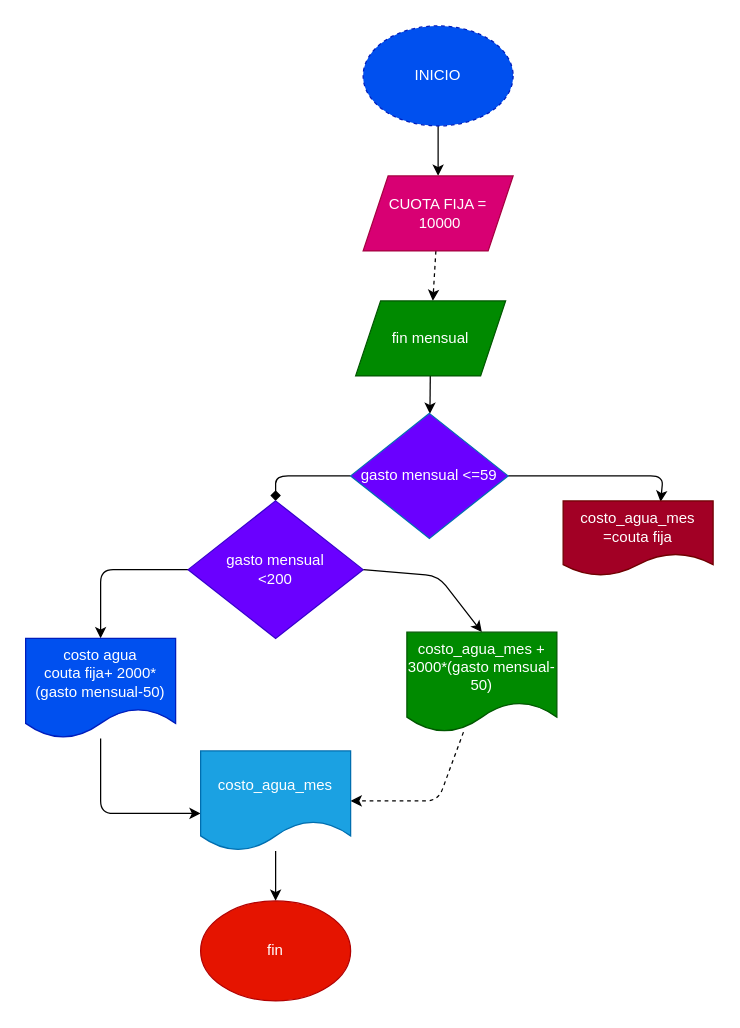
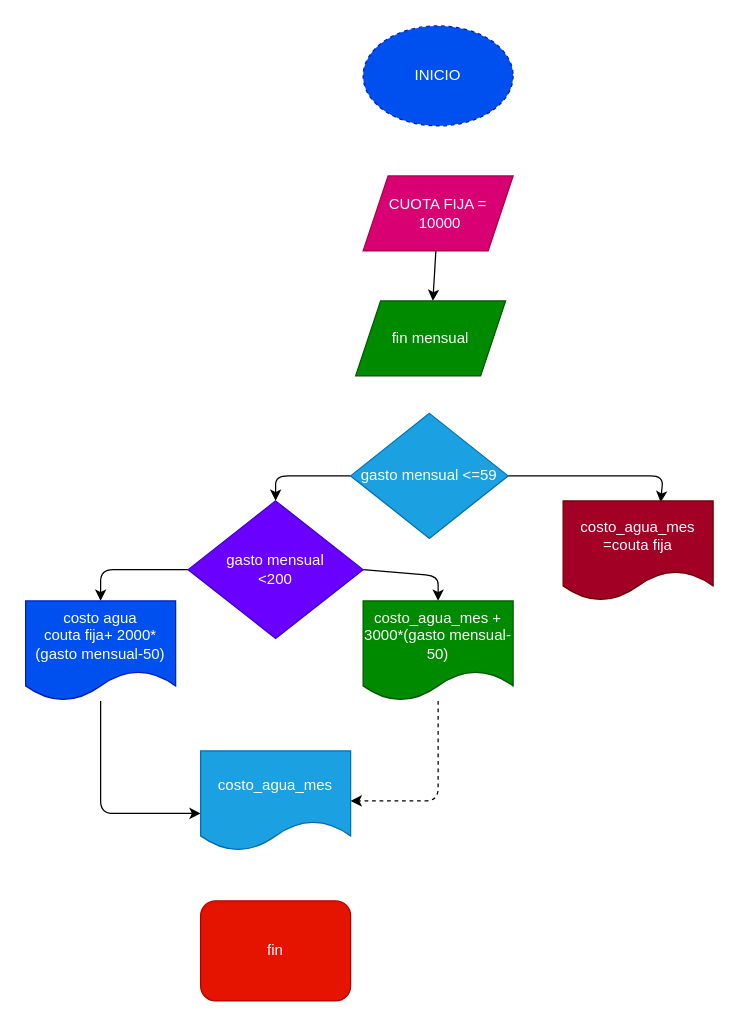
- <mxCell id="2" value="" style="edgeStyle=none;html=1;" edge="1" parent="1" source="3" target="5"><mxGeometry relative="1" as="geometry" /></mxCell>
- <mxCell id="4" value="" style="edgeStyle=none;html=1;dashed=1;" edge="1" parent="1" source="5" target="7"><mxGeometry relative="1" as="geometry" /></mxCell>
+ <mxCell id="4" value="" style="edgeStyle=none;html=1;" edge="1" parent="1" source="5" target="7"><mxGeometry relative="1" as="geometry" /></mxCell>
- <mxCell id="6" value="" style="edgeStyle=none;html=1;" edge="1" parent="1" source="7" target="10"><mxGeometry relative="1" as="geometry" /></mxCell>
- <mxCell id="10" value="gasto mensual &amp;lt;=59" style="rhombus;whiteSpace=wrap;html=1;fillColor=#6a00ff;fontColor=#ffffff;strokeColor=#006EAF;" vertex="1" parent="1"><mxGeometry x="280" y="330" width="126" height="100" as="geometry" /></mxCell>
+ <mxCell id="10" value="gasto mensual &amp;lt;=59" style="rhombus;whiteSpace=wrap;html=1;fillColor=#1ba1e2;fontColor=#ffffff;strokeColor=#006EAF;" vertex="1" parent="1"><mxGeometry x="280" y="330" width="126" height="100" as="geometry" /></mxCell>
- <mxCell id="9" style="edgeStyle=none;html=1;entryX=0.5;entryY=0;entryDx=0;entryDy=0;endArrow=diamond;" edge="1" parent="1" source="10" target="14"><mxGeometry relative="1" as="geometry"><Array as="points"><mxPoint x="220" y="380" /></Array></mxGeometry></mxCell>
+ <mxCell id="9" style="edgeStyle=none;html=1;entryX=0.5;entryY=0;entryDx=0;entryDy=0;" edge="1" parent="1" source="10" target="14"><mxGeometry relative="1" as="geometry"><Array as="points"><mxPoint x="220" y="380" /></Array></mxGeometry></mxCell>
- <mxCell id="11" value="costo_agua_mes&lt;br&gt;=couta fija" style="shape=document;whiteSpace=wrap;html=1;boundedLbl=1;fillColor=#a20025;fontColor=#ffffff;strokeColor=#6F0000;" vertex="1" parent="1"><mxGeometry x="450" y="400" width="120" height="60" as="geometry" /></mxCell>
+ <mxCell id="11" value="costo_agua_mes&lt;br&gt;=couta fija" style="shape=document;whiteSpace=wrap;html=1;boundedLbl=1;fillColor=#a20025;fontColor=#ffffff;strokeColor=#6F0000;" vertex="1" parent="1"><mxGeometry x="450" y="400" width="120" height="80" as="geometry" /></mxCell>
- <mxCell id="16" value="costo_agua_mes +&lt;br&gt;3000*(gasto mensual-&lt;br&gt;50)" style="shape=document;whiteSpace=wrap;html=1;boundedLbl=1;fillColor=#008a00;fontColor=#ffffff;strokeColor=#005700;" vertex="1" parent="1"><mxGeometry x="325" y="505" width="120" height="80" as="geometry" /></mxCell>
+ <mxCell id="16" value="costo_agua_mes +&lt;br&gt;3000*(gasto mensual-&lt;br&gt;50)" style="shape=document;whiteSpace=wrap;html=1;boundedLbl=1;fillColor=#008a00;fontColor=#ffffff;strokeColor=#005700;" vertex="1" parent="1"><mxGeometry x="290" y="480" width="120" height="80" as="geometry" /></mxCell>
- <mxCell id="18" value="costo agua&lt;br&gt;couta fija+ 2000*&lt;br&gt;(gasto mensual-50)" style="shape=document;whiteSpace=wrap;html=1;boundedLbl=1;fillColor=#0050ef;fontColor=#ffffff;strokeColor=#001DBC;" vertex="1" parent="1"><mxGeometry x="20" y="510" width="120" height="80" as="geometry" /></mxCell>
+ <mxCell id="18" value="costo agua&lt;br&gt;couta fija+ 2000*&lt;br&gt;(gasto mensual-50)" style="shape=document;whiteSpace=wrap;html=1;boundedLbl=1;fillColor=#0050ef;fontColor=#ffffff;strokeColor=#001DBC;" vertex="1" parent="1"><mxGeometry x="20" y="480" width="120" height="80" as="geometry" /></mxCell>
- <mxCell id="19" value="" style="edgeStyle=none;html=1;" edge="1" parent="1" source="20" target="21"><mxGeometry relative="1" as="geometry" /></mxCell>
- <mxCell id="21" value="fin" style="ellipse;whiteSpace=wrap;html=1;fillColor=#e51400;fontColor=#ffffff;strokeColor=#B20000;" vertex="1" parent="1"><mxGeometry x="160" y="720" width="120" height="80" as="geometry" /></mxCell>
+ <mxCell id="21" value="fin" style="whiteSpace=wrap;html=1;fillColor=#e51400;fontColor=#ffffff;strokeColor=#B20000;rounded=1;" vertex="1" parent="1"><mxGeometry x="160" y="720" width="120" height="80" as="geometry" /></mxCell>
